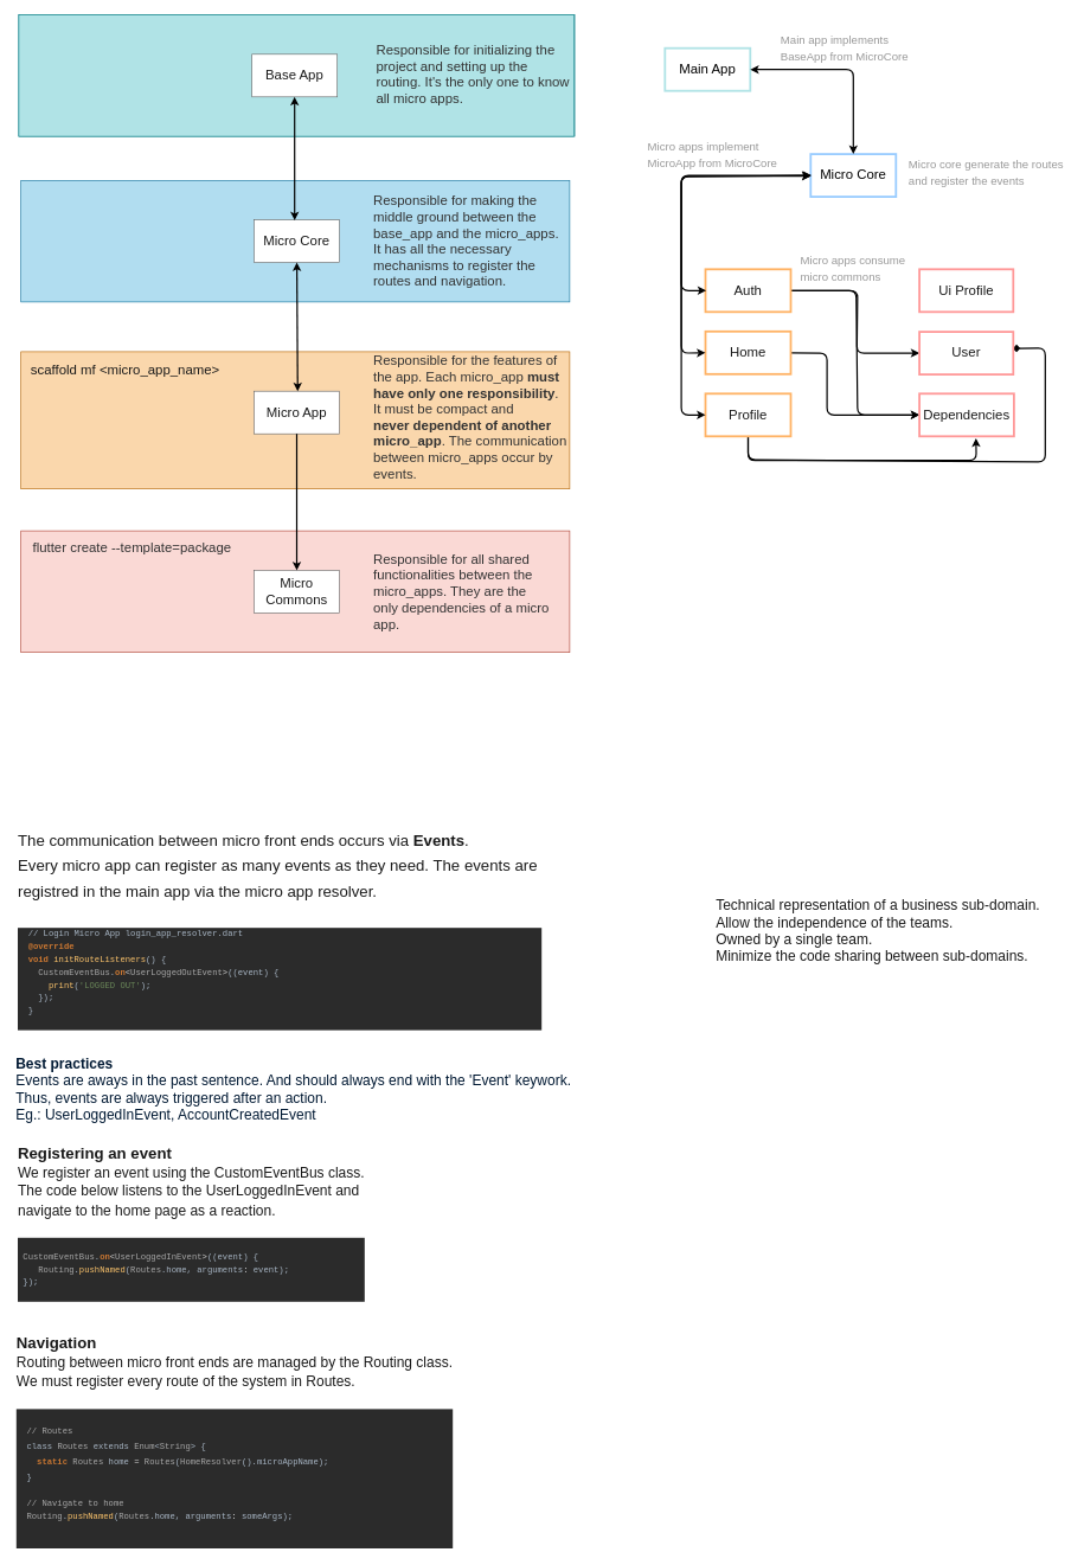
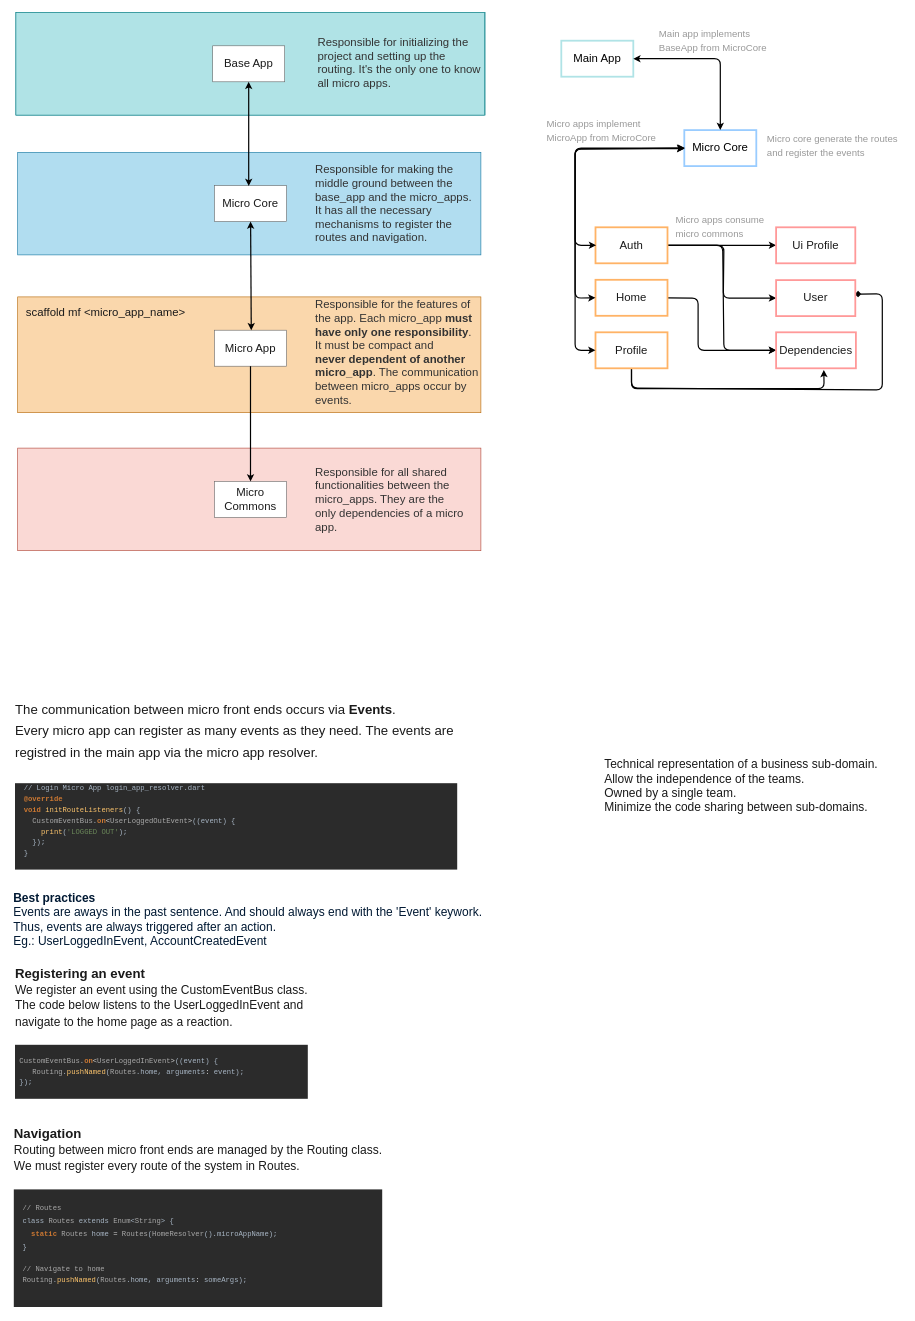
+ <mxCell id="25" style="edgeStyle=none;html=1;exitX=1;exitY=0.5;exitDx=0;exitDy=0;entryX=0;entryY=0.5;entryDx=0;entryDy=0;fontSize=19;fontColor=#1A1A1A;strokeColor=#000000;strokeWidth=2;" parent="1" source="28" target="38" edge="1"><mxGeometry relative="1" as="geometry" /></mxCell>
- <mxCell id="17" value="&lt;font color=&quot;#333333&quot;&gt;flutter create --template=package&lt;/font&gt;" style="text;html=1;align=center;verticalAlign=middle;resizable=0;points=[];autosize=1;strokeColor=none;fillColor=none;fontSize=19;fontColor=#1A1A1A;" parent="1" vertex="1"><mxGeometry x="41" y="757" width="288" height="27" as="geometry" /></mxCell>
